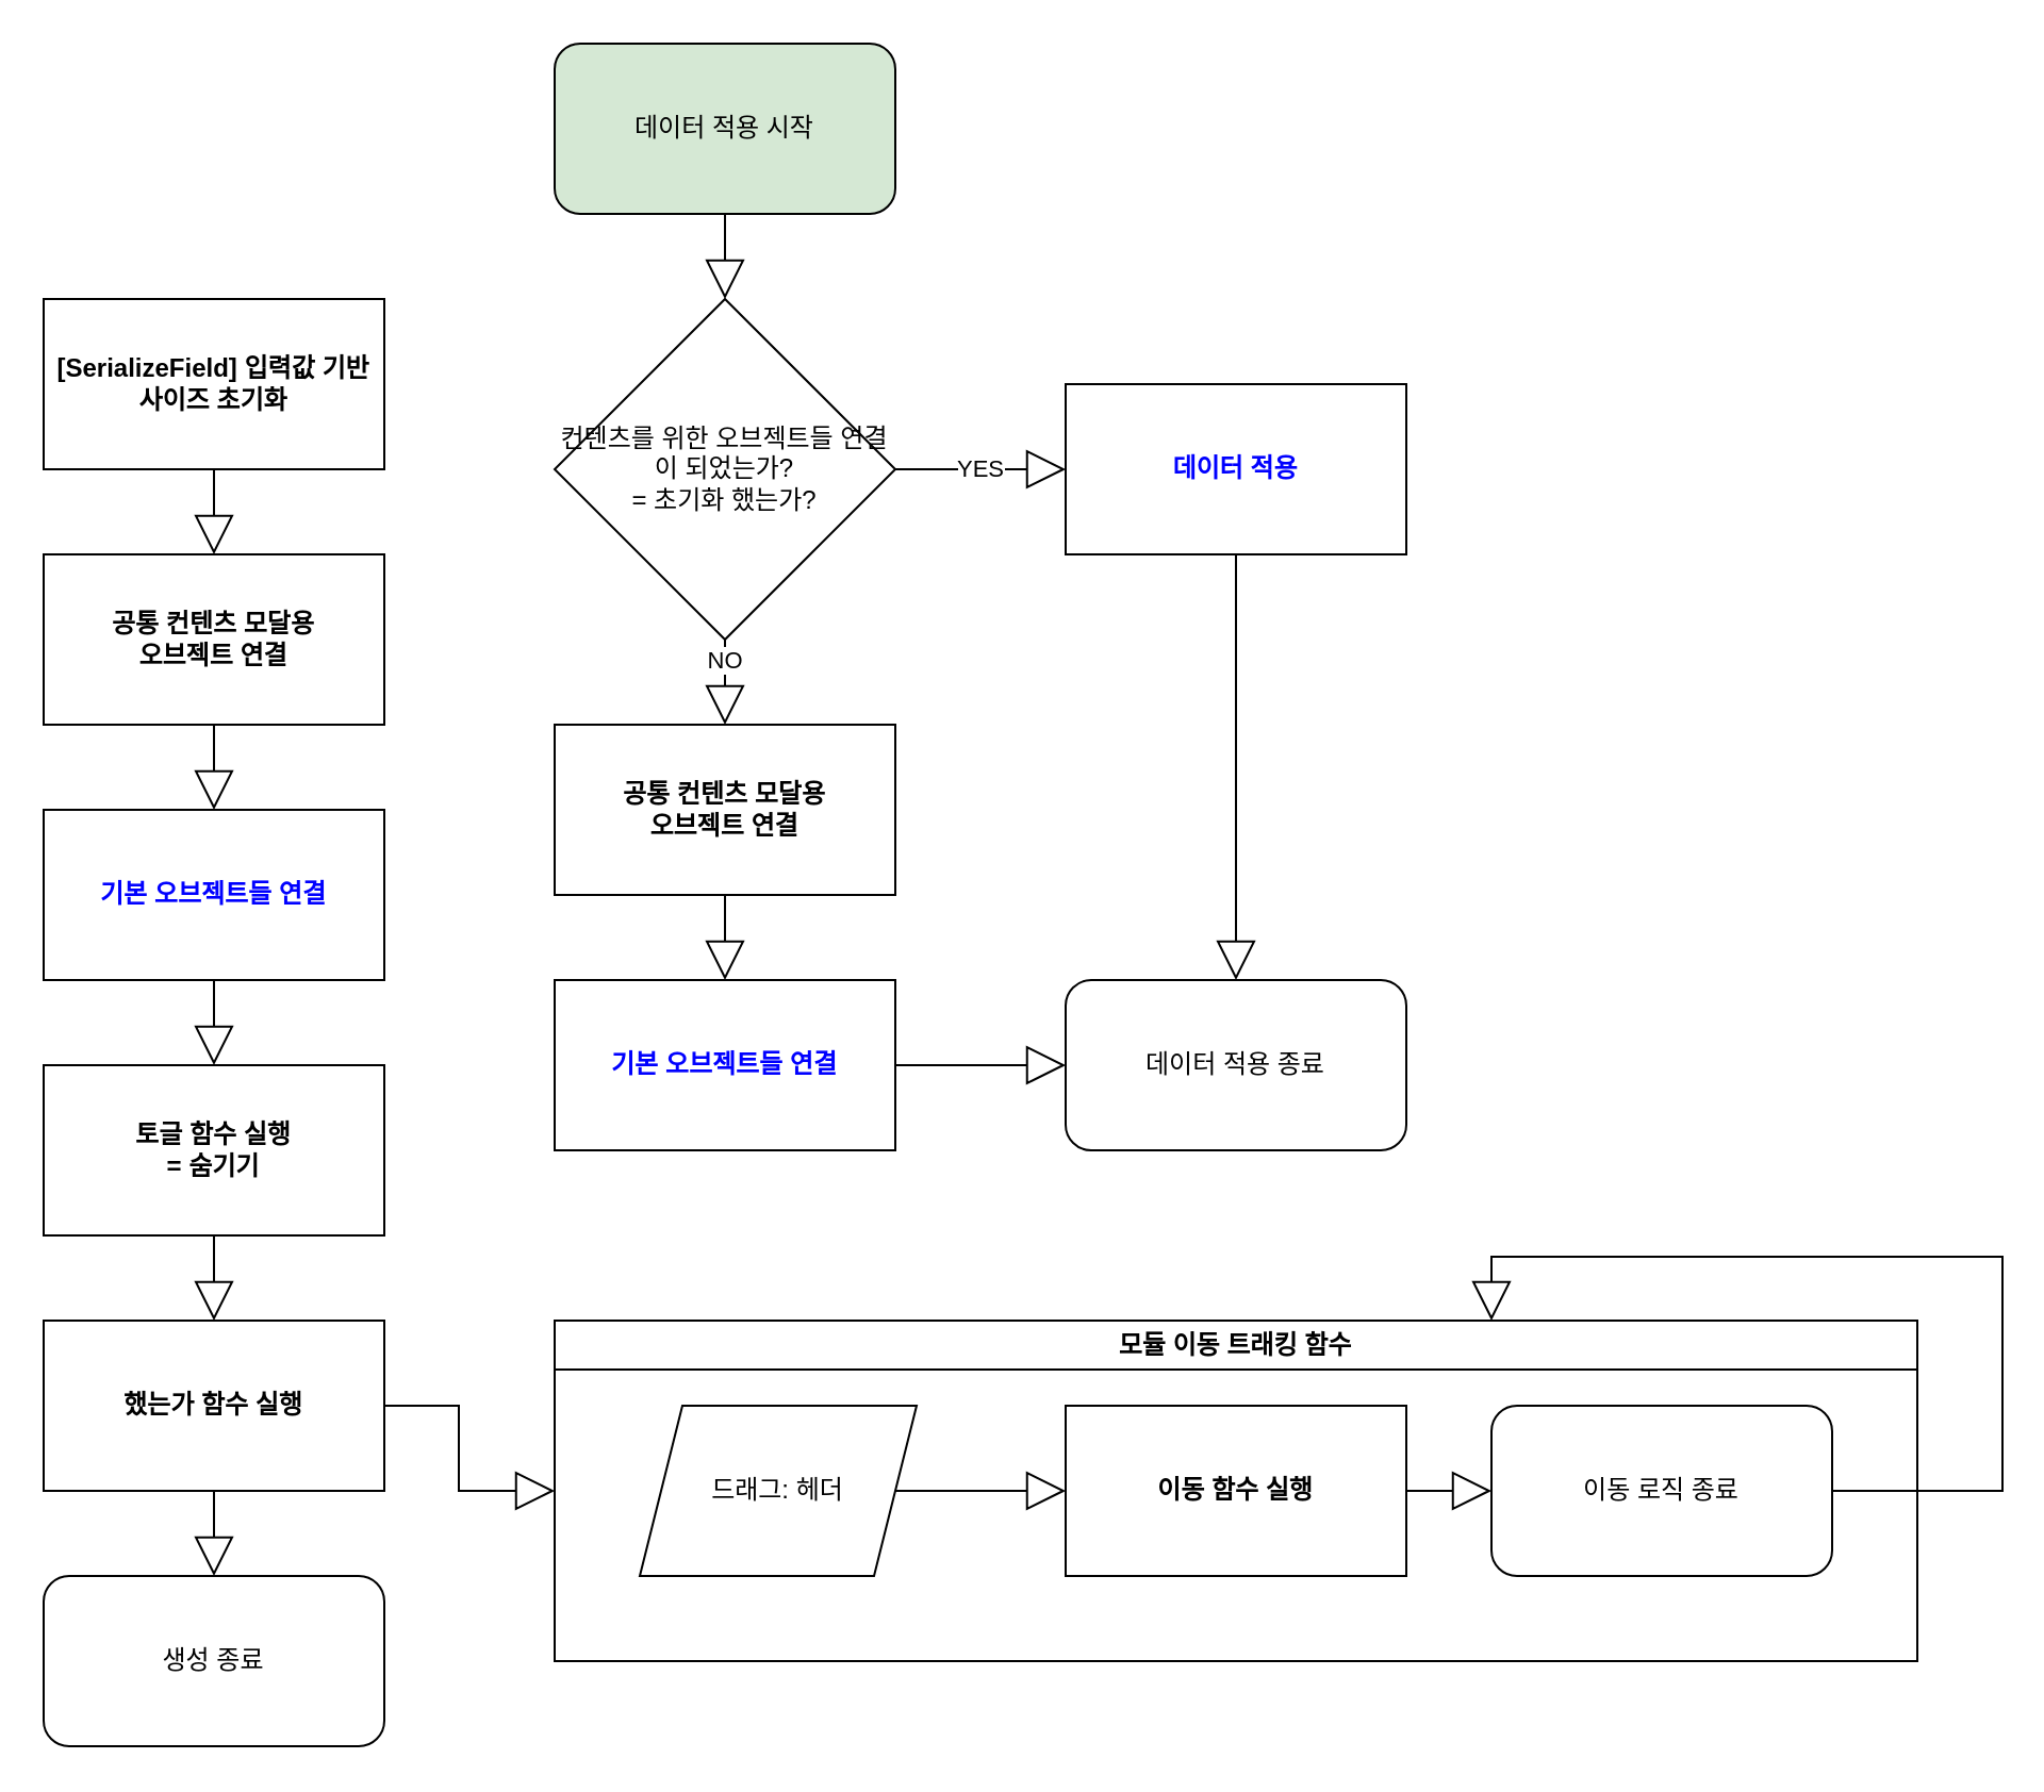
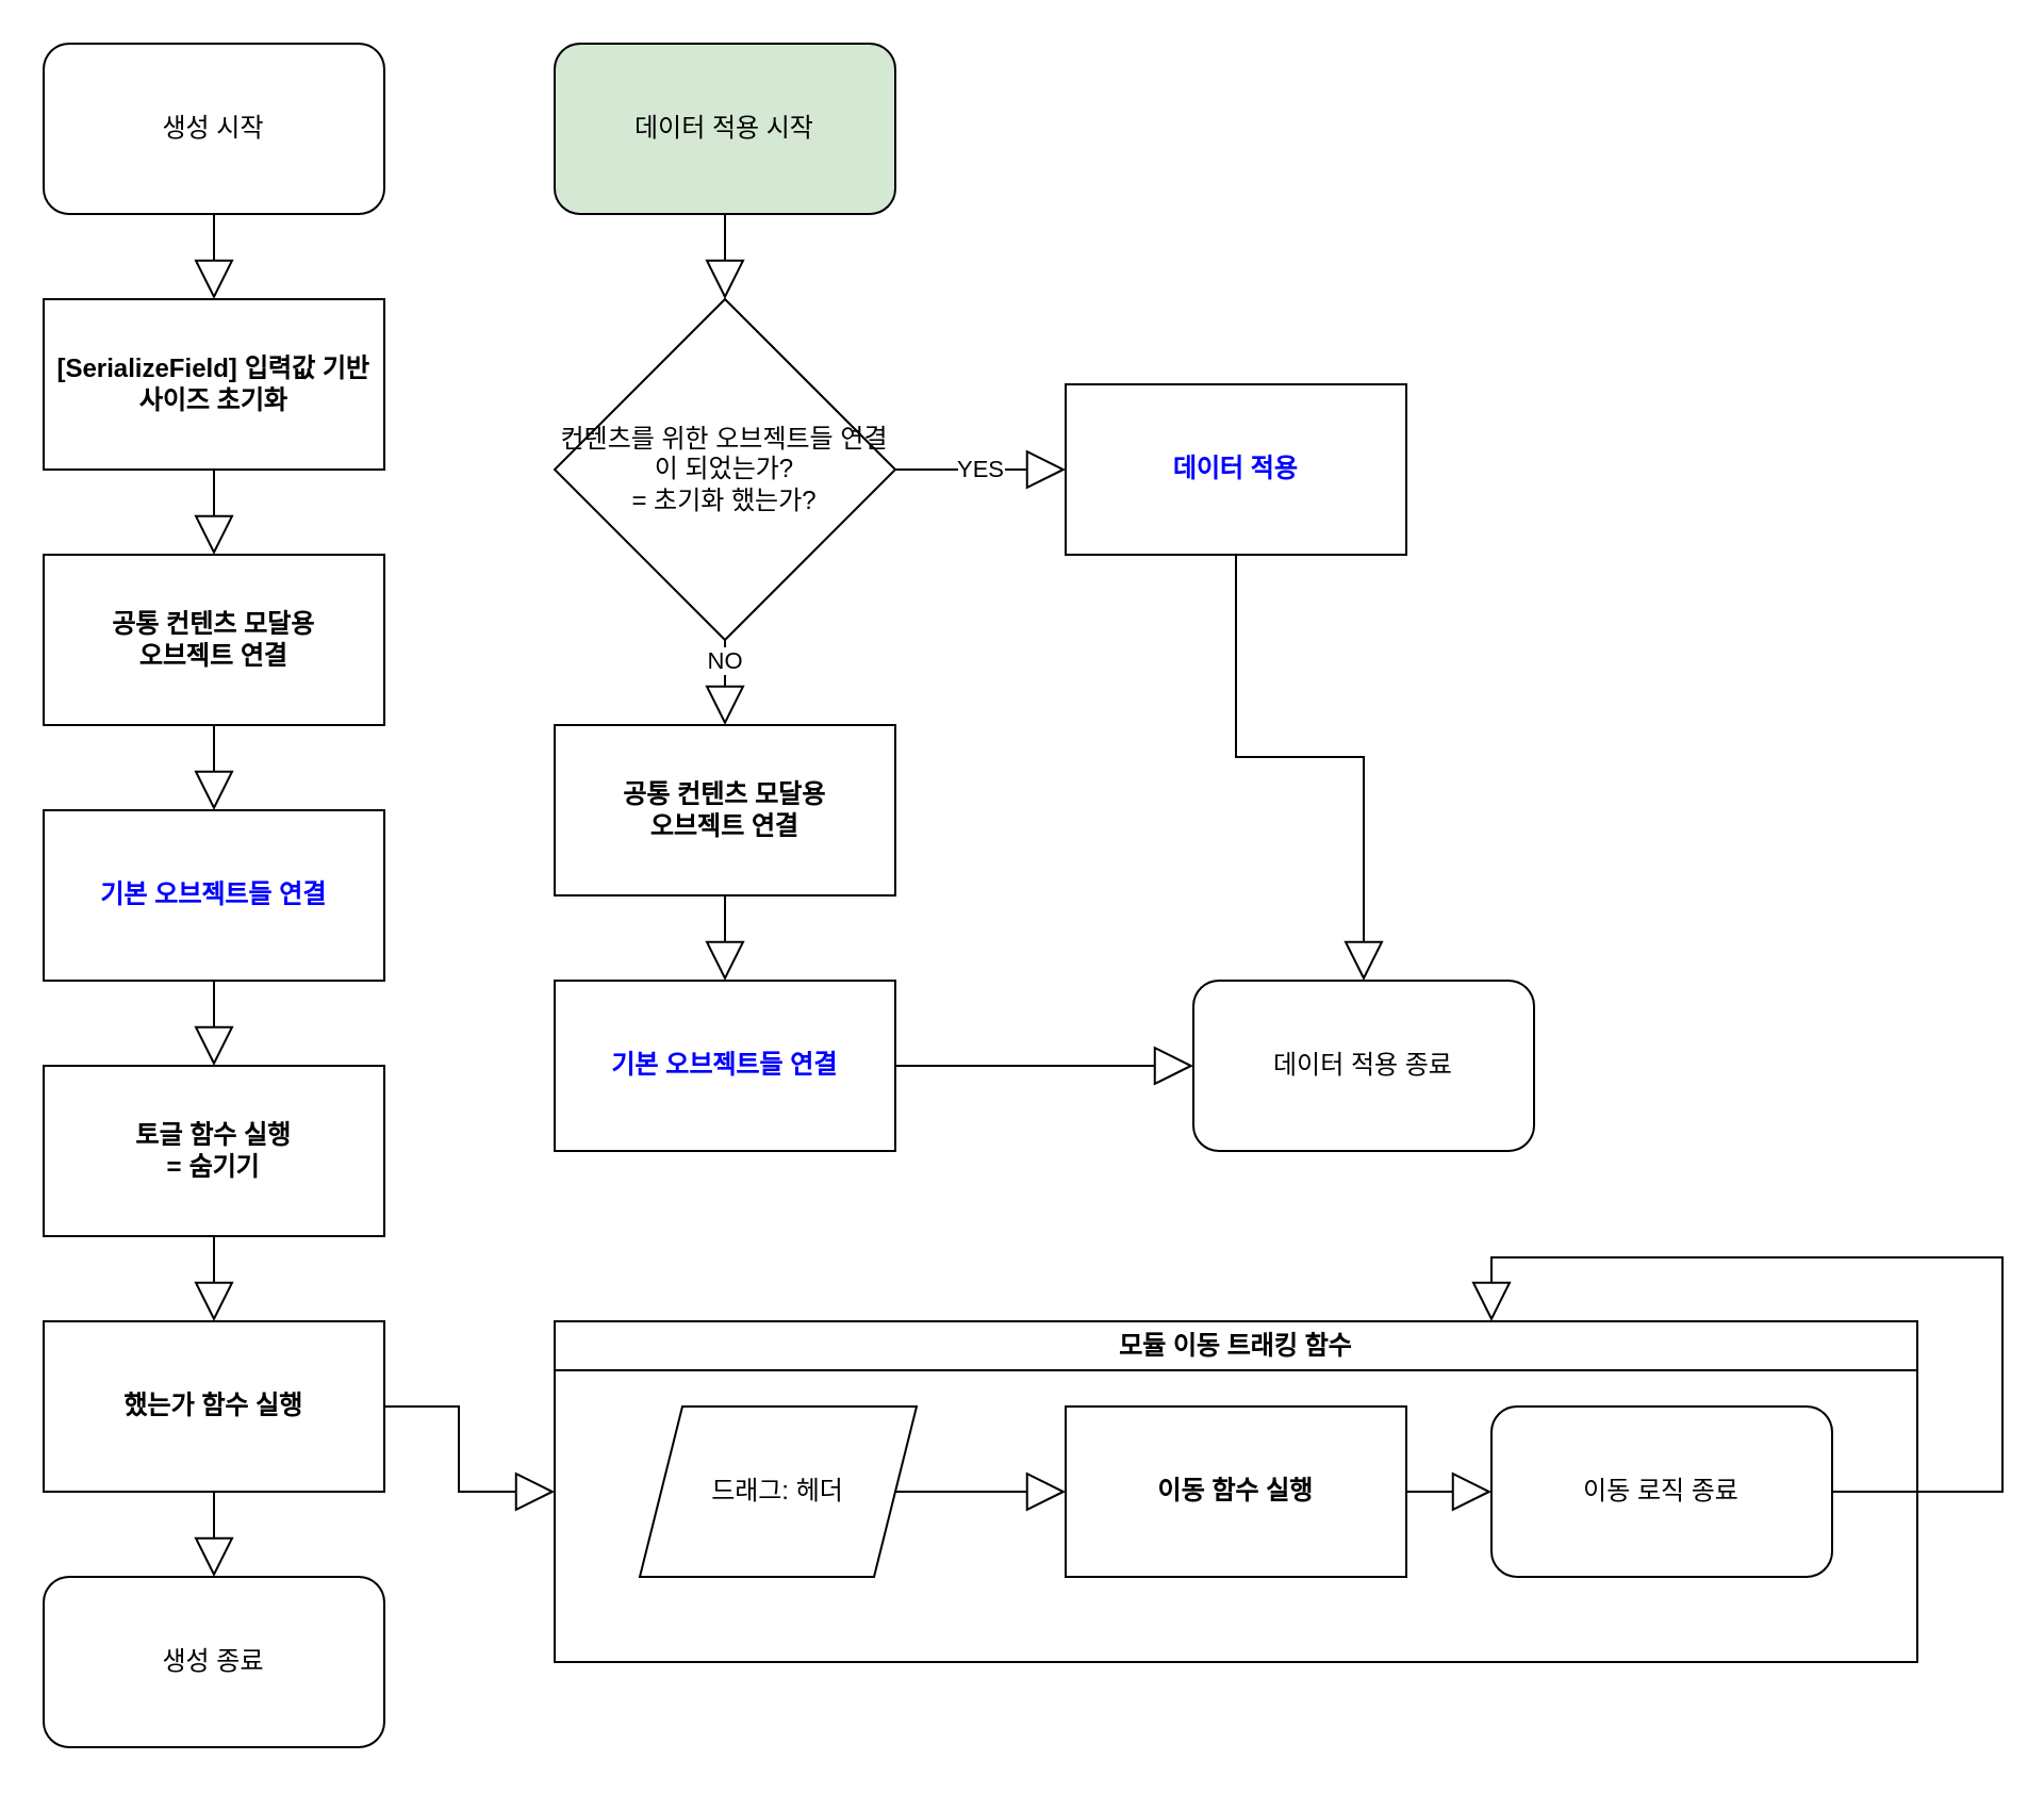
+ <mxCell id="3" value="생성 시작" style="rounded=1;whiteSpace=wrap;html=1;" vertex="1" parent="1"><mxGeometry x="20" y="20" width="160" height="80" as="geometry" /></mxCell>
+ <mxCell id="2" style="edgeStyle=orthogonalEdgeStyle;rounded=0;orthogonalLoop=1;jettySize=auto;html=1;endArrow=block;endFill=0;endSize=16;" edge="1" parent="1" source="3" target="5"><mxGeometry relative="1" as="geometry" /></mxCell>
- <mxCell id="27" value="데이터 적용 종료" style="rounded=1;whiteSpace=wrap;html=1;" vertex="1" parent="1"><mxGeometry x="500" y="460" width="160" height="80" as="geometry" /></mxCell>
+ <mxCell id="27" value="데이터 적용 종료" style="rounded=1;whiteSpace=wrap;html=1;" vertex="1" parent="1"><mxGeometry x="560" y="460" width="160" height="80" as="geometry" /></mxCell>
